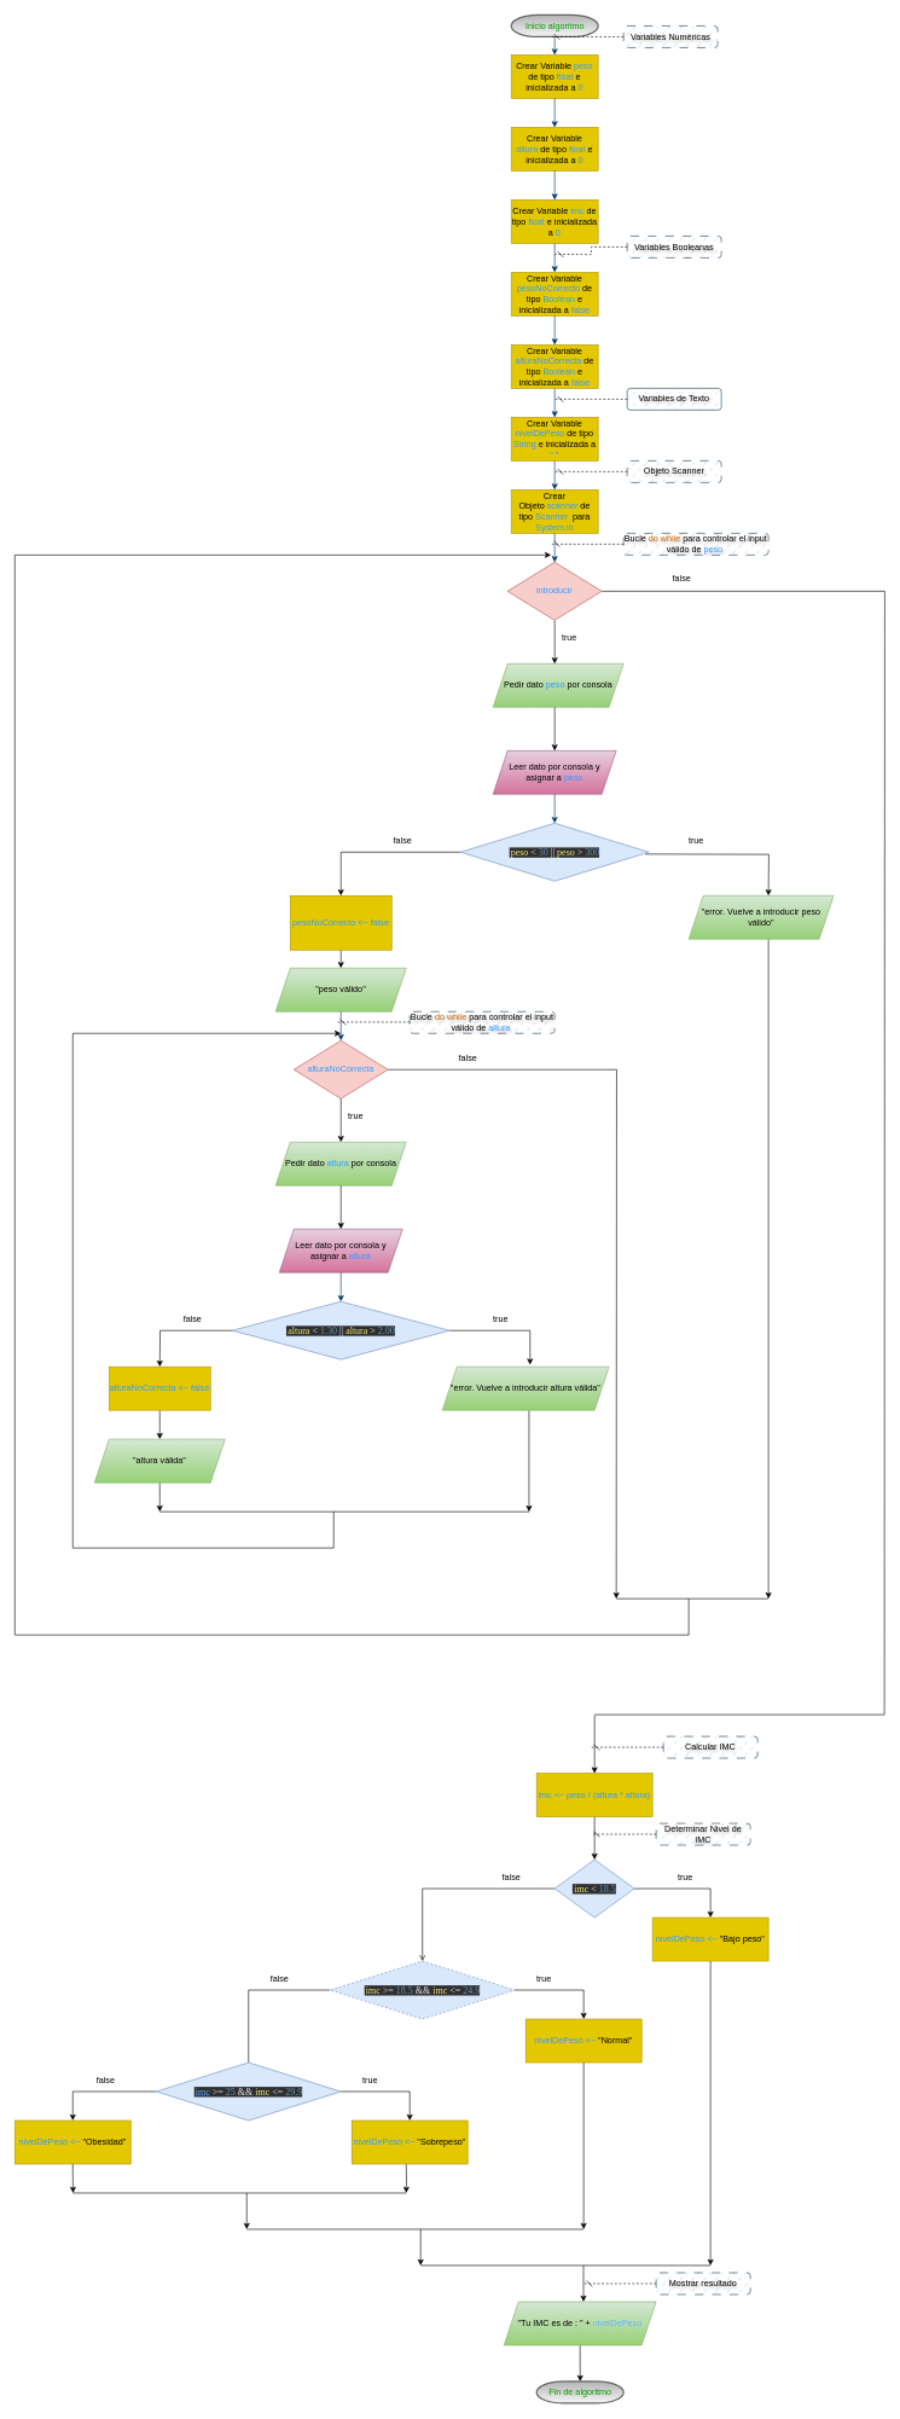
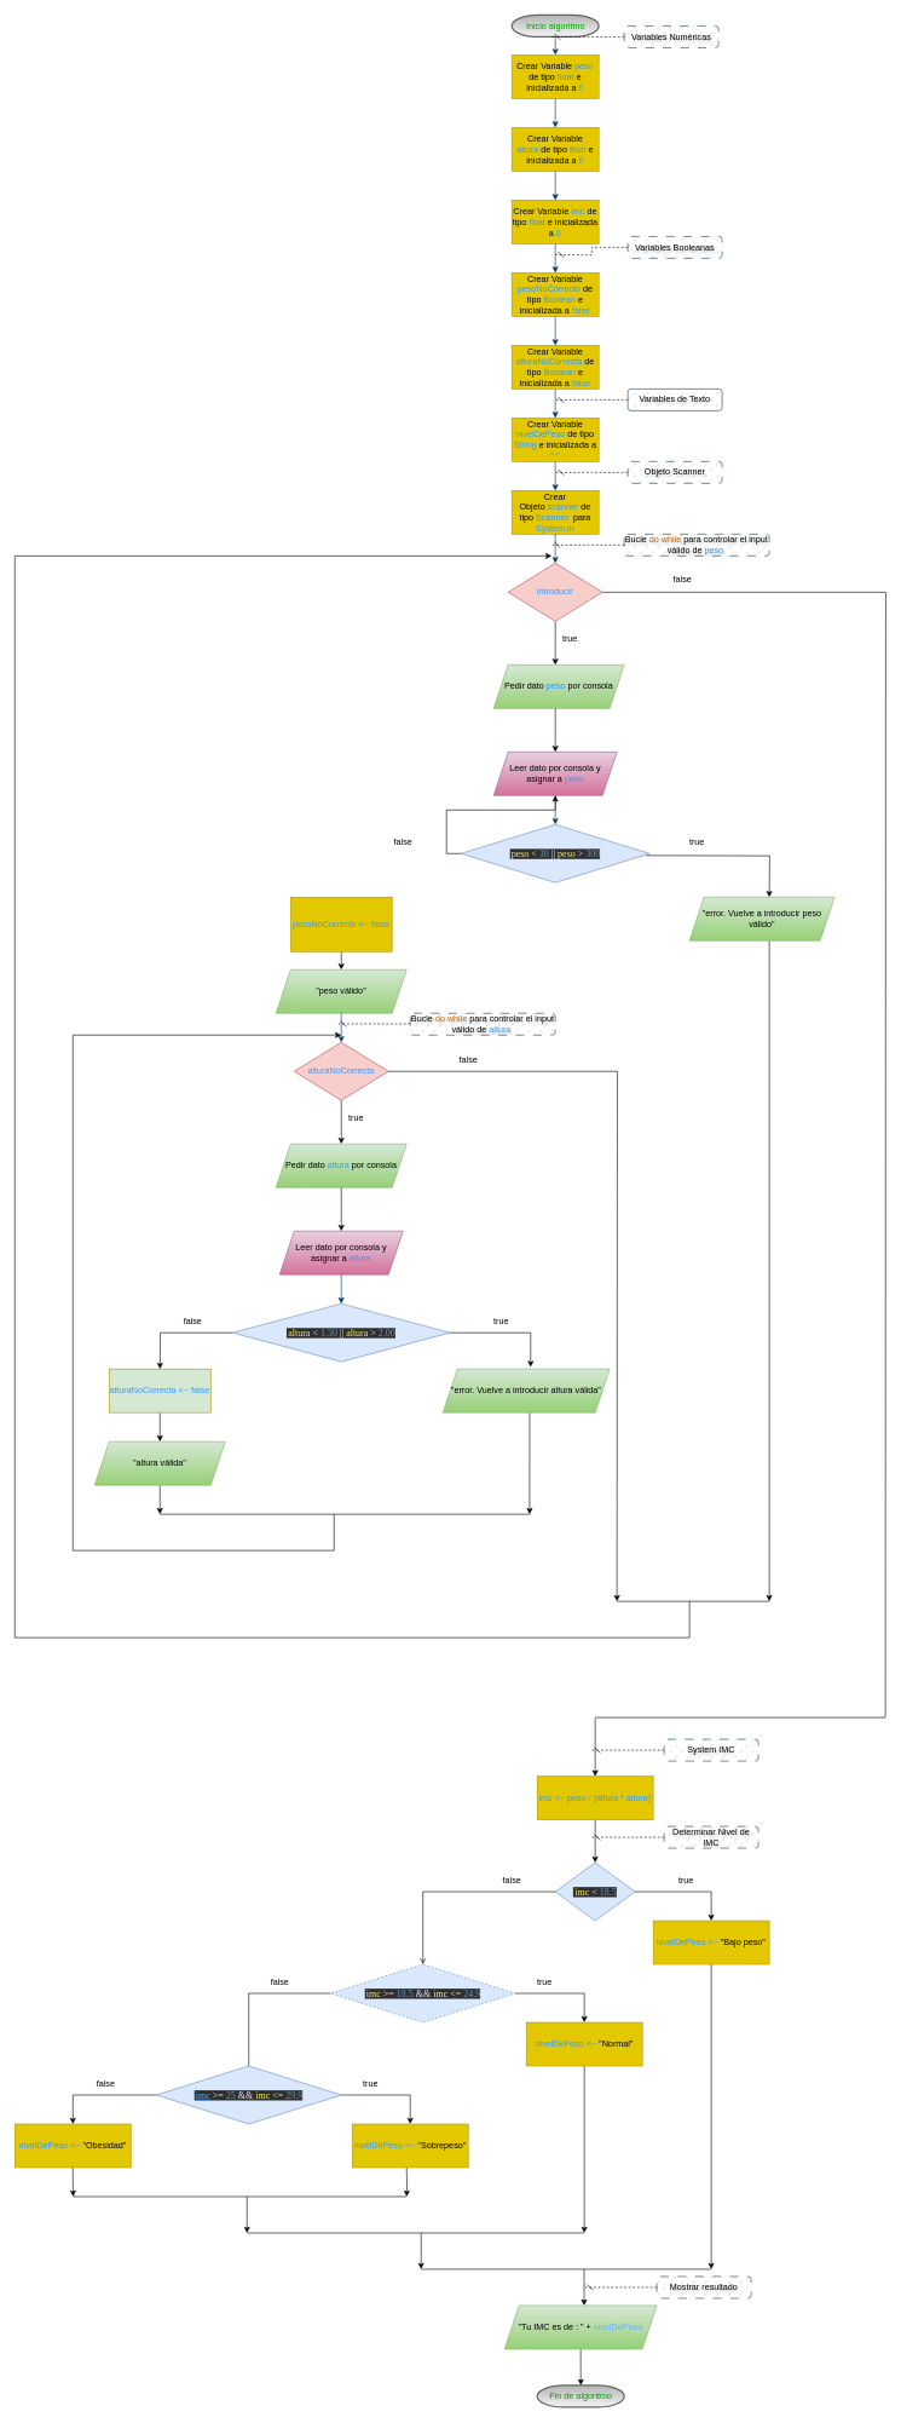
- <mxCell id="38" style="edgeStyle=orthogonalEdgeStyle;rounded=0;orthogonalLoop=1;jettySize=auto;html=1;exitX=0;exitY=0.5;exitDx=0;exitDy=0;entryX=0.5;entryY=0;entryDx=0;entryDy=0;" edge="1" parent="1" source="39" target="45"><mxGeometry relative="1" as="geometry"><mxPoint x="460" y="1285" as="targetPoint" /></mxGeometry></mxCell>
+ <mxCell id="38" style="edgeStyle=orthogonalEdgeStyle;rounded=0;orthogonalLoop=1;jettySize=auto;html=1;exitX=0;exitY=0.5;exitDx=0;exitDy=0;" edge="1" parent="1" source="39" target="35"><mxGeometry relative="1" as="geometry"><mxPoint x="460" y="1285" as="targetPoint" /></mxGeometry></mxCell>
- <mxCell id="65" value="&lt;span style=&quot;color: rgb(51, 153, 255);&quot;&gt;alturaNoCorrecta &amp;lt;~ false&lt;/span&gt;" style="rounded=0;whiteSpace=wrap;html=1;fillColor=#e3c800;fontColor=#000000;strokeColor=#B09500;" vertex="1" parent="1"><mxGeometry x="150" y="1885" width="140" height="60" as="geometry" /></mxCell>
+ <mxCell id="65" value="&lt;span style=&quot;color: rgb(51, 153, 255);&quot;&gt;alturaNoCorrecta &amp;lt;~ false&lt;/span&gt;" style="rounded=0;whiteSpace=wrap;html=1;fillColor=#d5e8d4;fontColor=#000000;strokeColor=#B09500;" vertex="1" parent="1"><mxGeometry x="150" y="1885" width="140" height="60" as="geometry" /></mxCell>
- <mxCell id="82" value="Calcular IMC" style="rounded=1;whiteSpace=wrap;html=1;fillColor=#bac8d3;strokeColor=#23445d;labelBorderColor=none;textShadow=1;fillStyle=dashed;glass=0;shadow=0;dashed=1;dashPattern=12 12;" vertex="1" parent="1"><mxGeometry x="915" y="2395" width="130" height="30" as="geometry" /></mxCell>
+ <mxCell id="82" value="System IMC" style="rounded=1;whiteSpace=wrap;html=1;fillColor=#bac8d3;strokeColor=#23445d;labelBorderColor=none;textShadow=1;fillStyle=dashed;glass=0;shadow=0;dashed=1;dashPattern=12 12;" vertex="1" parent="1"><mxGeometry x="915" y="2395" width="130" height="30" as="geometry" /></mxCell>
- <mxCell id="86" value="Determinar Nivel de IMC" style="rounded=1;whiteSpace=wrap;html=1;fillColor=#bac8d3;strokeColor=#23445d;labelBorderColor=none;textShadow=1;fillStyle=dashed;glass=0;shadow=0;dashed=1;dashPattern=12 12;" vertex="1" parent="1"><mxGeometry x="905" y="2515" width="130" height="30" as="geometry" /></mxCell>
+ <mxCell id="86" value="Determinar Nivel de IMC" style="rounded=1;whiteSpace=wrap;html=1;fillColor=#bac8d3;strokeColor=#23445d;labelBorderColor=none;textShadow=1;fillStyle=dashed;glass=0;shadow=0;dashed=1;dashPattern=12 12;" vertex="1" parent="1"><mxGeometry x="915" y="2515" width="130" height="30" as="geometry" /></mxCell>
